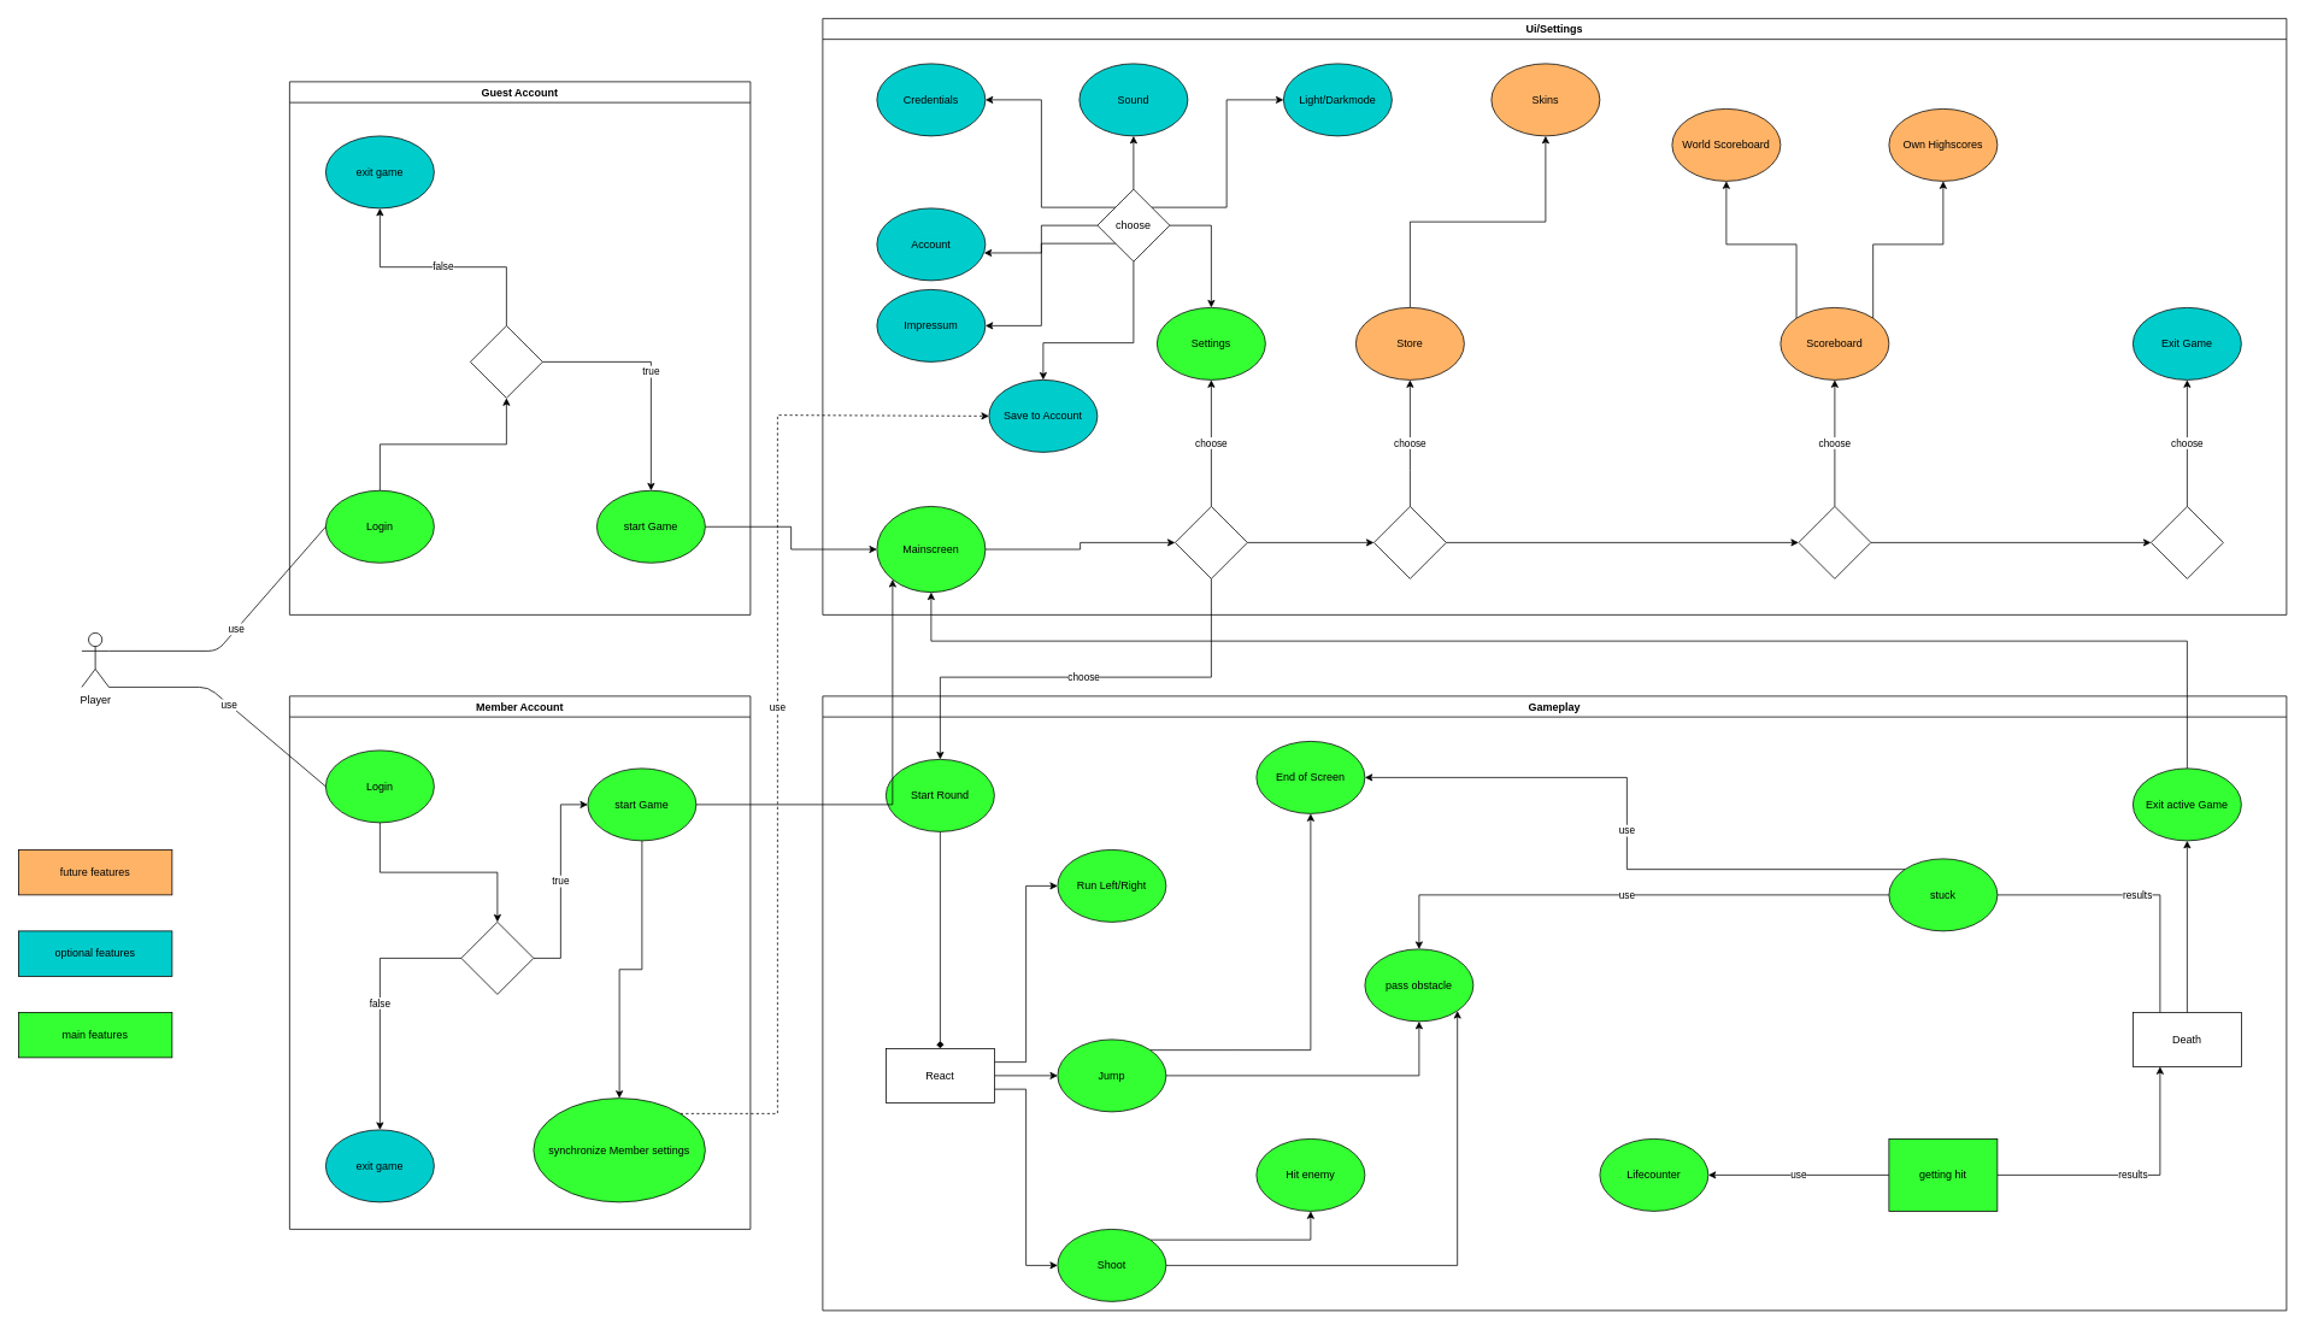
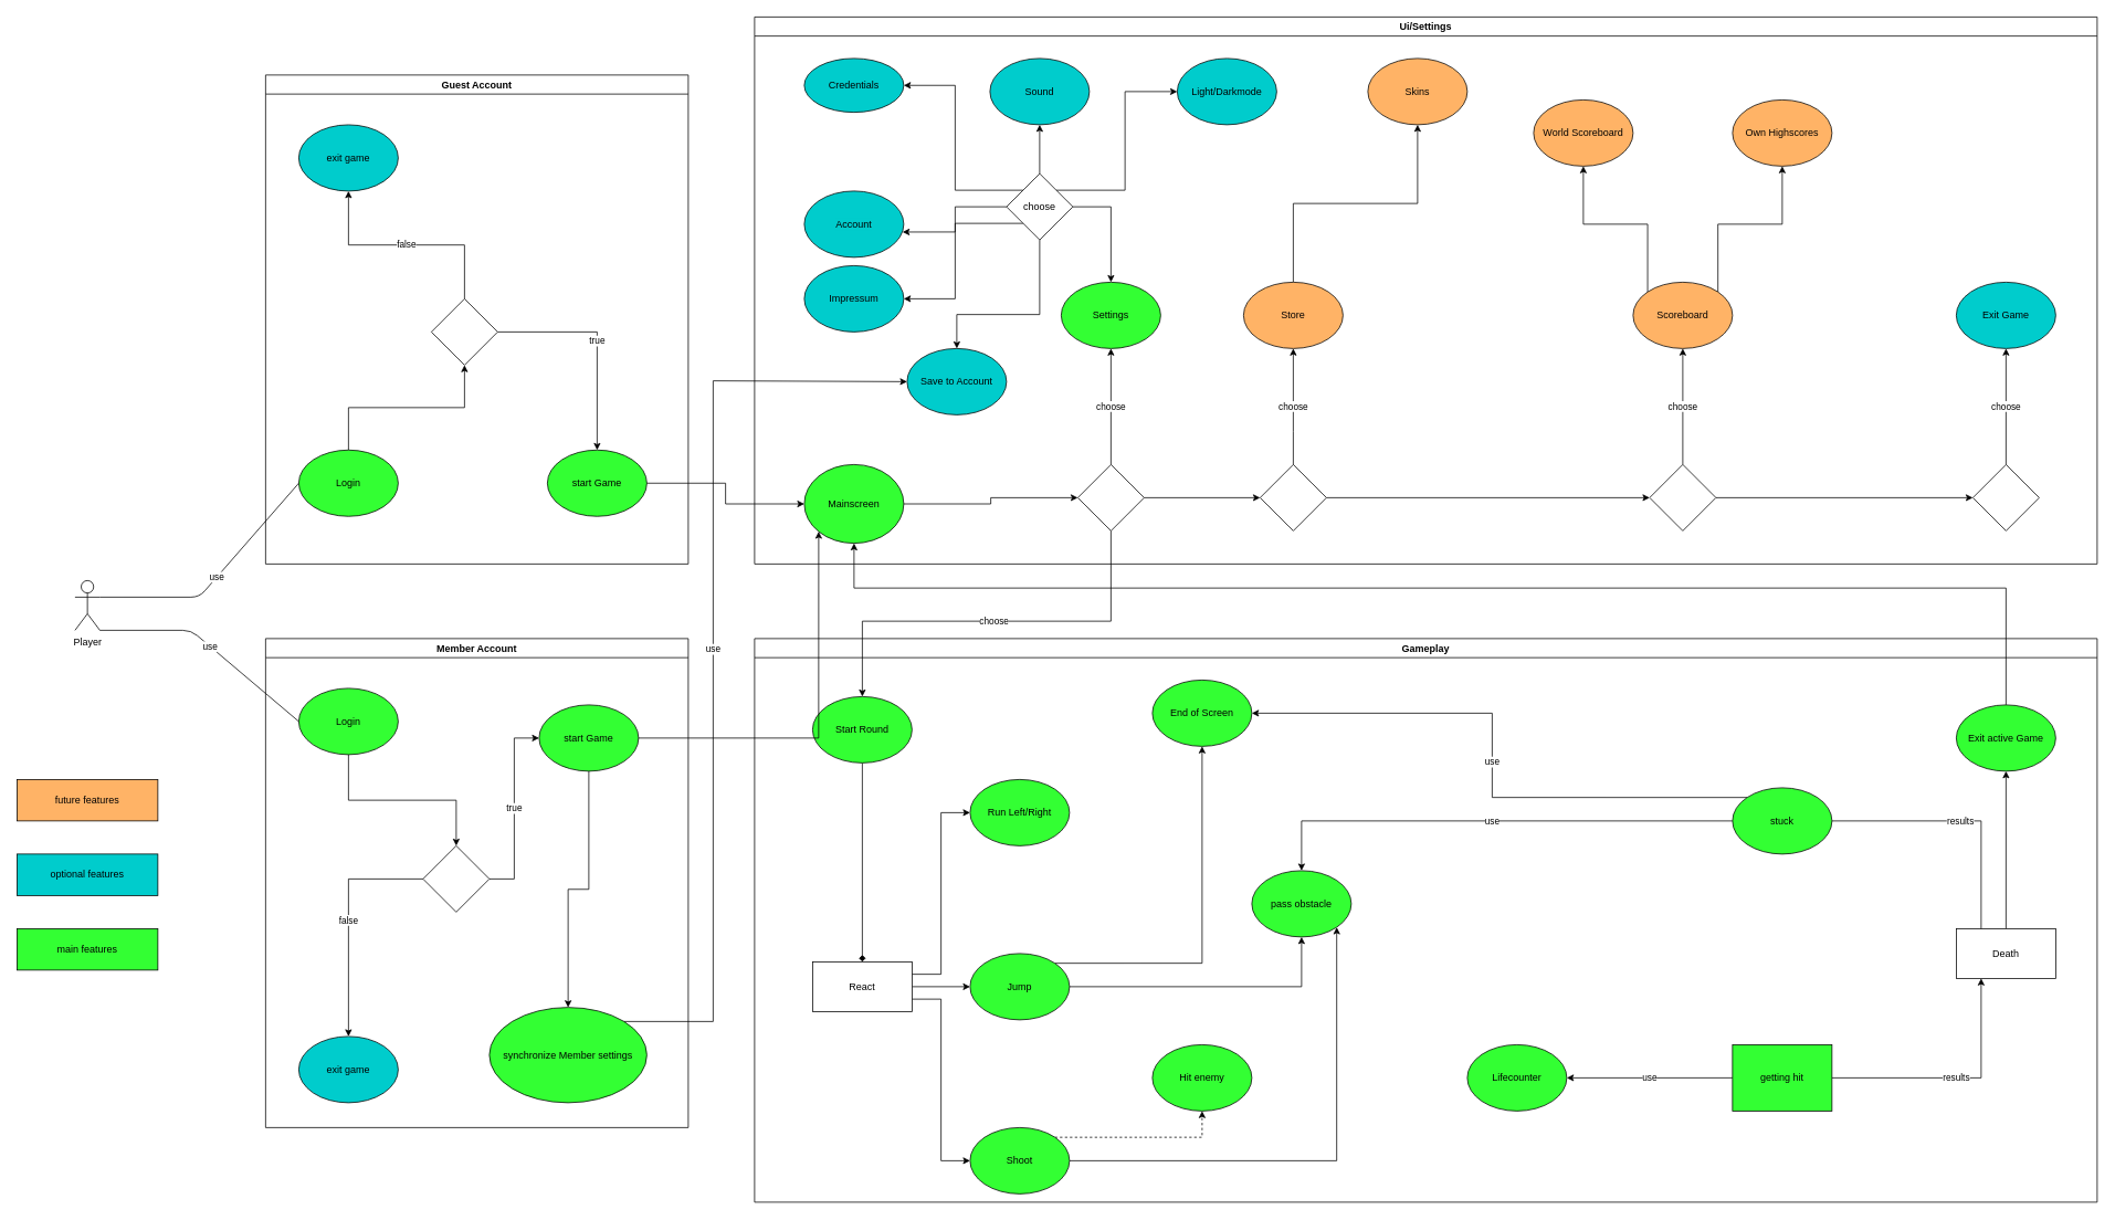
- <mxCell id="24" value="Credentials" style="ellipse;whiteSpace=wrap;html=1;labelBackgroundColor=#00CCCC;fillColor=#00CCCC;" parent="3" vertex="1"><mxGeometry x="60" y="50" width="120" height="80" as="geometry" /></mxCell>
+ <mxCell id="24" value="Credentials" style="ellipse;whiteSpace=wrap;html=1;labelBackgroundColor=#00CCCC;fillColor=#00CCCC;" parent="3" vertex="1"><mxGeometry x="60" y="50" width="120" height="65" as="geometry" /></mxCell>
- <mxCell id="90" value="use" style="edgeStyle=orthogonalEdgeStyle;rounded=0;orthogonalLoop=1;jettySize=auto;html=1;exitX=1;exitY=0;exitDx=0;exitDy=0;entryX=0;entryY=0.5;entryDx=0;entryDy=0;dashed=1;" parent="1" source="78" target="36" edge="1"><mxGeometry relative="1" as="geometry"><Array as="points"><mxPoint x="860" y="1232" /><mxPoint x="860" y="459" /></Array></mxGeometry></mxCell>
+ <mxCell id="90" value="use" style="edgeStyle=orthogonalEdgeStyle;rounded=0;orthogonalLoop=1;jettySize=auto;html=1;exitX=1;exitY=0;exitDx=0;exitDy=0;entryX=0;entryY=0.5;entryDx=0;entryDy=0;" parent="1" source="78" target="36" edge="1"><mxGeometry relative="1" as="geometry"><Array as="points"><mxPoint x="860" y="1232" /><mxPoint x="860" y="459" /></Array></mxGeometry></mxCell>
- <mxCell id="50" style="edgeStyle=orthogonalEdgeStyle;rounded=0;orthogonalLoop=1;jettySize=auto;html=1;exitX=1;exitY=0;exitDx=0;exitDy=0;entryX=0.5;entryY=1;entryDx=0;entryDy=0;" parent="39" source="52" target="55" edge="1"><mxGeometry relative="1" as="geometry" /></mxCell>
+ <mxCell id="50" style="edgeStyle=orthogonalEdgeStyle;rounded=0;orthogonalLoop=1;jettySize=auto;html=1;exitX=1;exitY=0;exitDx=0;exitDy=0;entryX=0.5;entryY=1;entryDx=0;entryDy=0;dashed=1;" parent="39" source="52" target="55" edge="1"><mxGeometry relative="1" as="geometry" /></mxCell>
